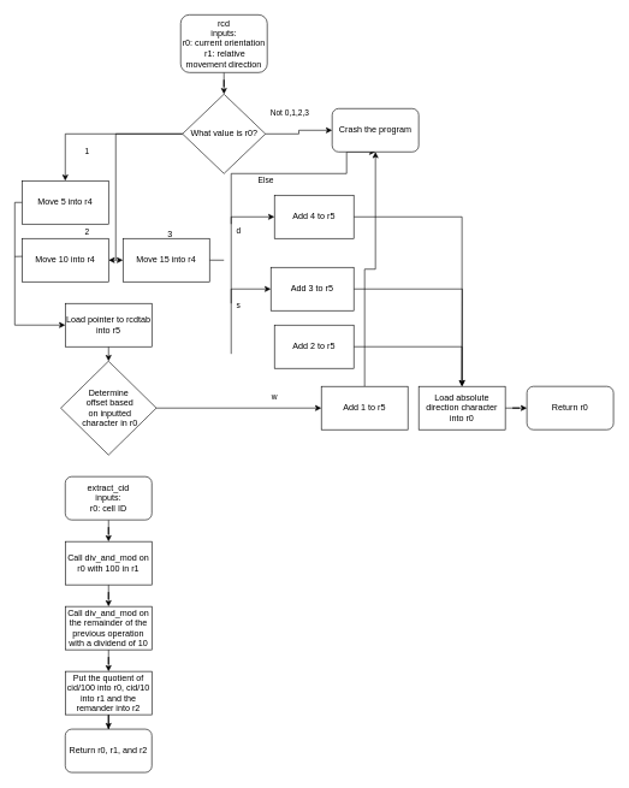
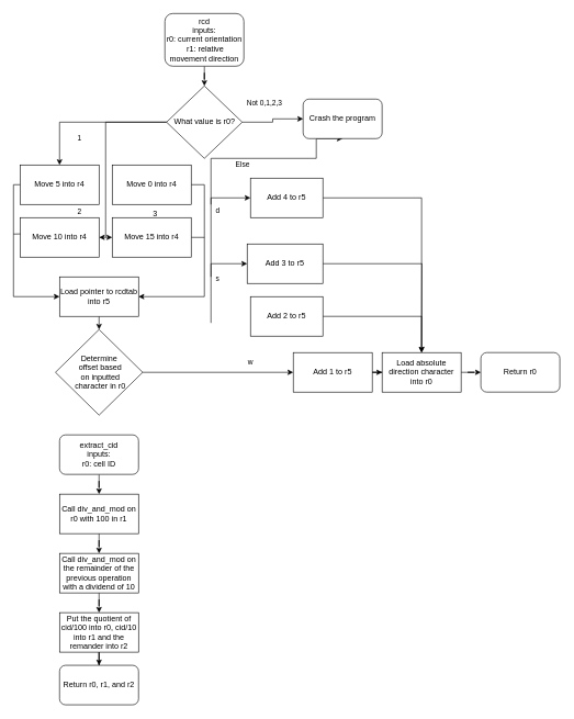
+ <mxCell id="10" value="Move 0 into r4" style="rounded=0;whiteSpace=wrap;html=1;" vertex="1" parent="1"><mxGeometry x="170" y="250" width="120" height="60" as="geometry" /></mxCell>
+ <mxCell id="9" style="edgeStyle=orthogonalEdgeStyle;rounded=0;orthogonalLoop=1;jettySize=auto;html=1;exitX=1;exitY=0.5;exitDx=0;exitDy=0;entryX=1;entryY=0.5;entryDx=0;entryDy=0;" edge="1" parent="1" source="10" target="20"><mxGeometry relative="1" as="geometry" /></mxCell>
- <mxCell id="25" value="" style="edgeStyle=orthogonalEdgeStyle;rounded=0;orthogonalLoop=1;jettySize=auto;html=1;" edge="1" parent="1" source="26" target="8"><mxGeometry relative="1" as="geometry" /></mxCell>
+ <mxCell id="25" value="" style="edgeStyle=orthogonalEdgeStyle;rounded=0;orthogonalLoop=1;jettySize=auto;html=1;" edge="1" parent="1" source="26" target="36"><mxGeometry relative="1" as="geometry" /></mxCell>
